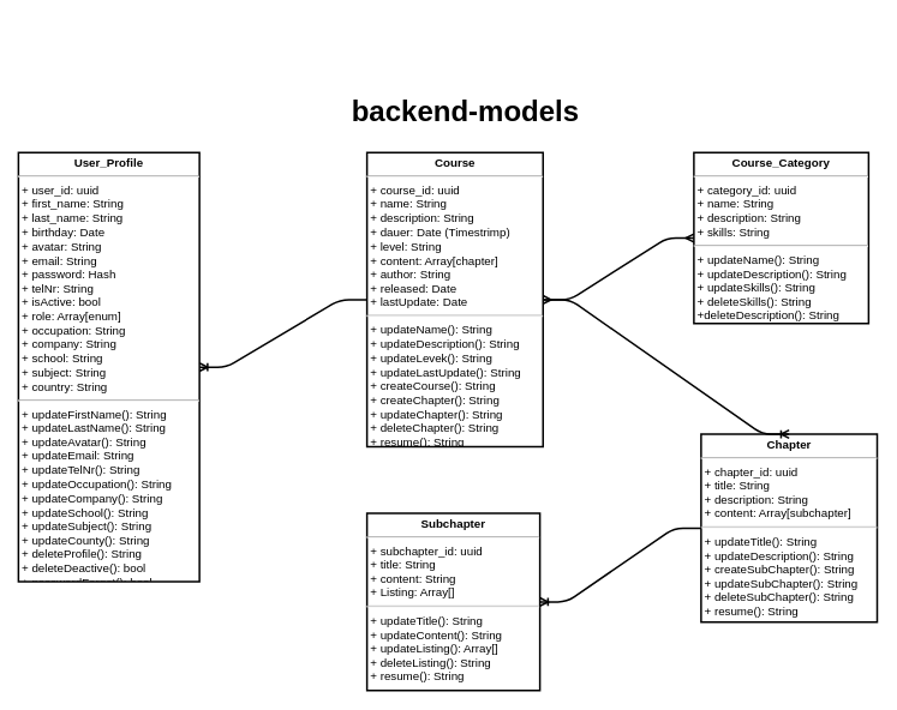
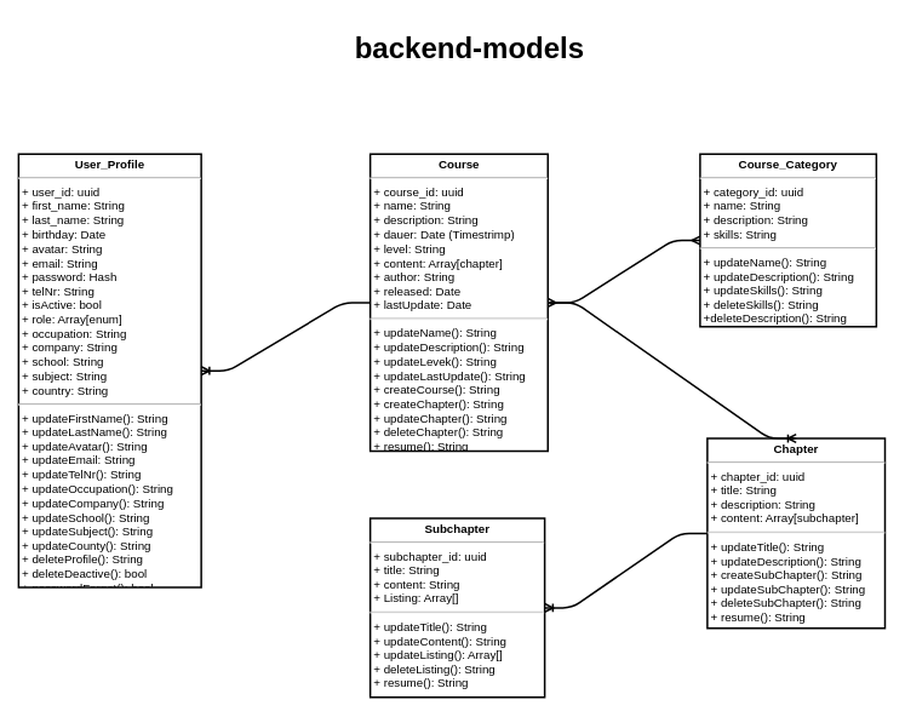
- <mxCell id="6" value="backend-models" style="text;html=1;strokeColor=none;fillColor=none;align=center;verticalAlign=middle;whiteSpace=wrap;rounded=0;fontStyle=1;fontSize=32;" parent="1" vertex="1"><mxGeometry x="340" y="90" width="353" height="65" as="geometry" /></mxCell>
+ <mxCell id="6" value="backend-models" style="text;html=1;strokeColor=none;fillColor=none;align=center;verticalAlign=middle;whiteSpace=wrap;rounded=0;fontStyle=1;fontSize=32;" parent="1" vertex="1"><mxGeometry x="340" y="20" width="353" height="65" as="geometry" /></mxCell>
